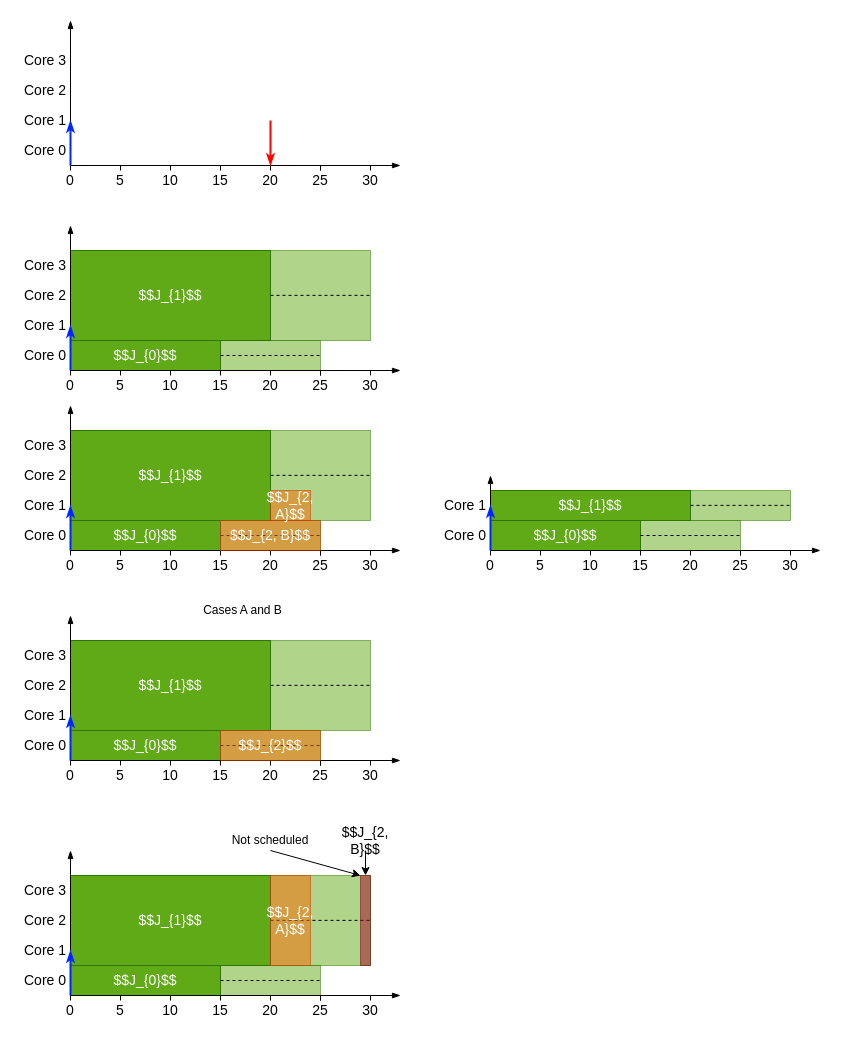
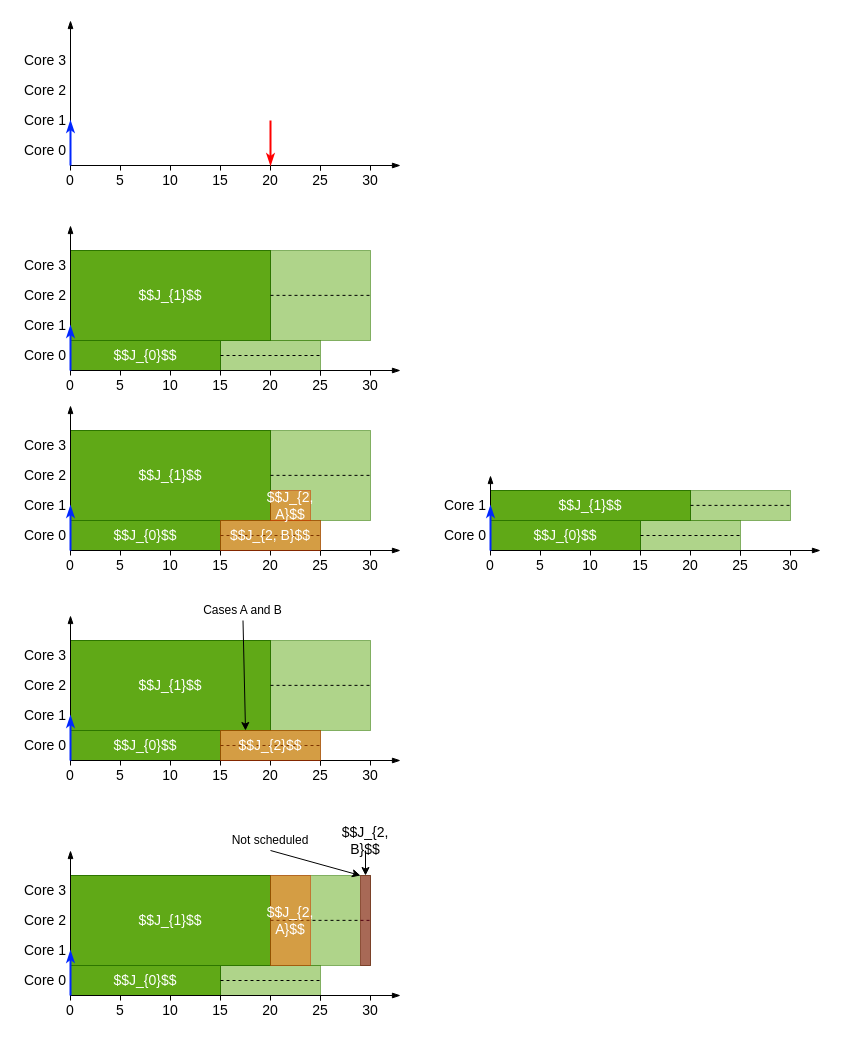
+ <mxCell id="109" value="" style="endArrow=classic;html=1;entryX=0.25;entryY=0;entryDx=0;entryDy=0;exitX=0.5;exitY=1;exitDx=0;exitDy=0;" edge="1" parent="1" source="108" target="107"><mxGeometry width="50" height="50" relative="1" as="geometry"><mxPoint x="-10" y="655" as="sourcePoint" /><mxPoint x="40" y="605" as="targetPoint" /></mxGeometry></mxCell>
